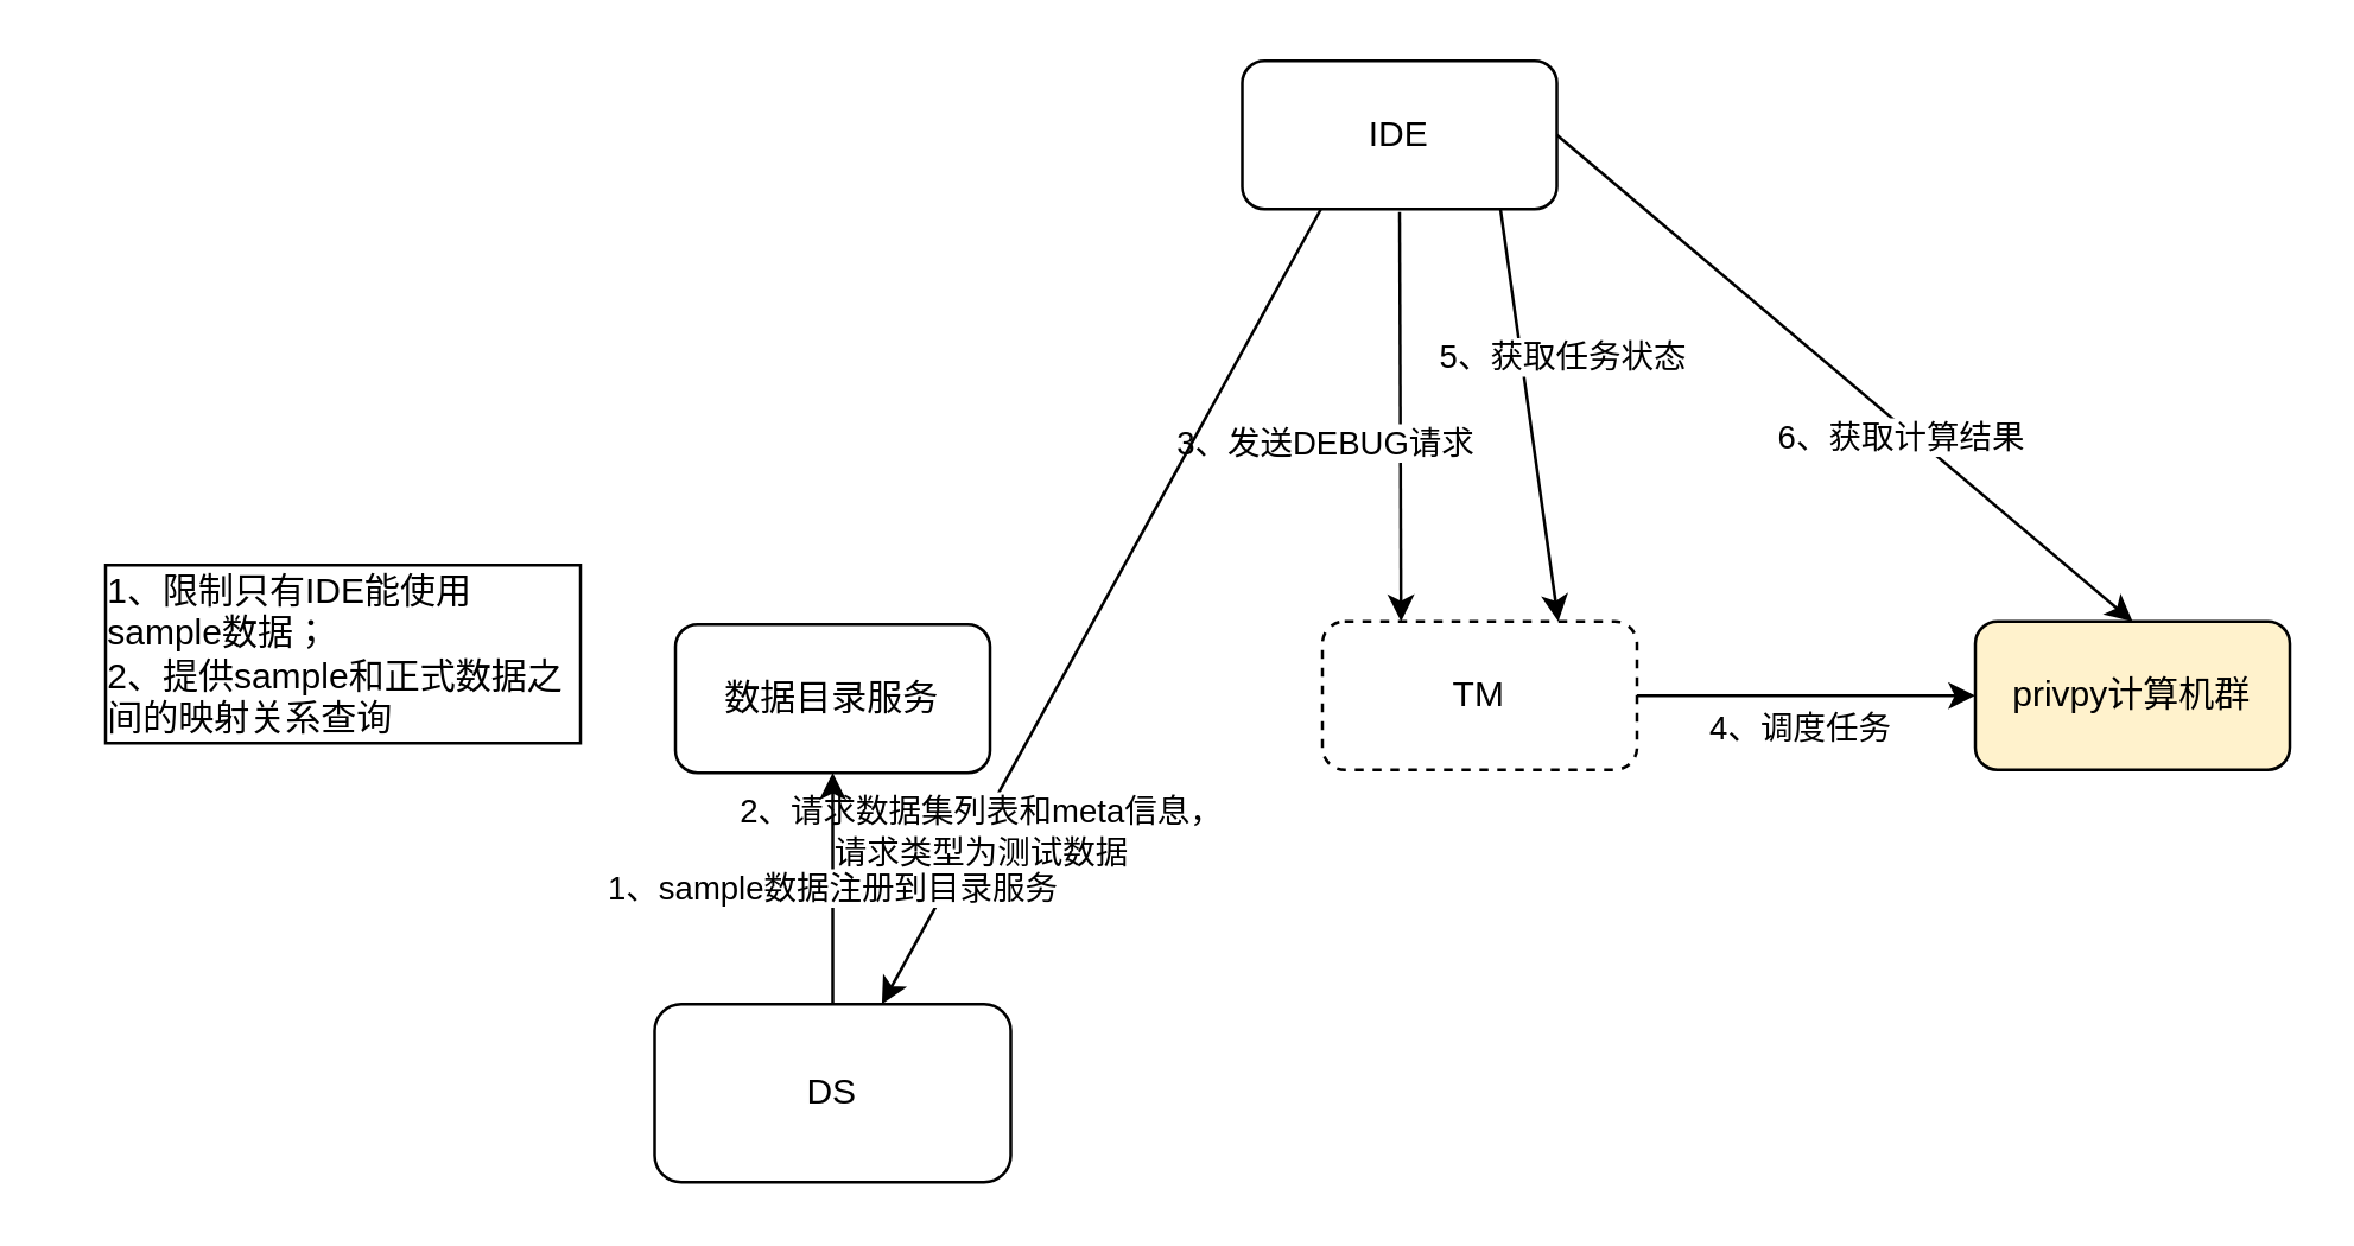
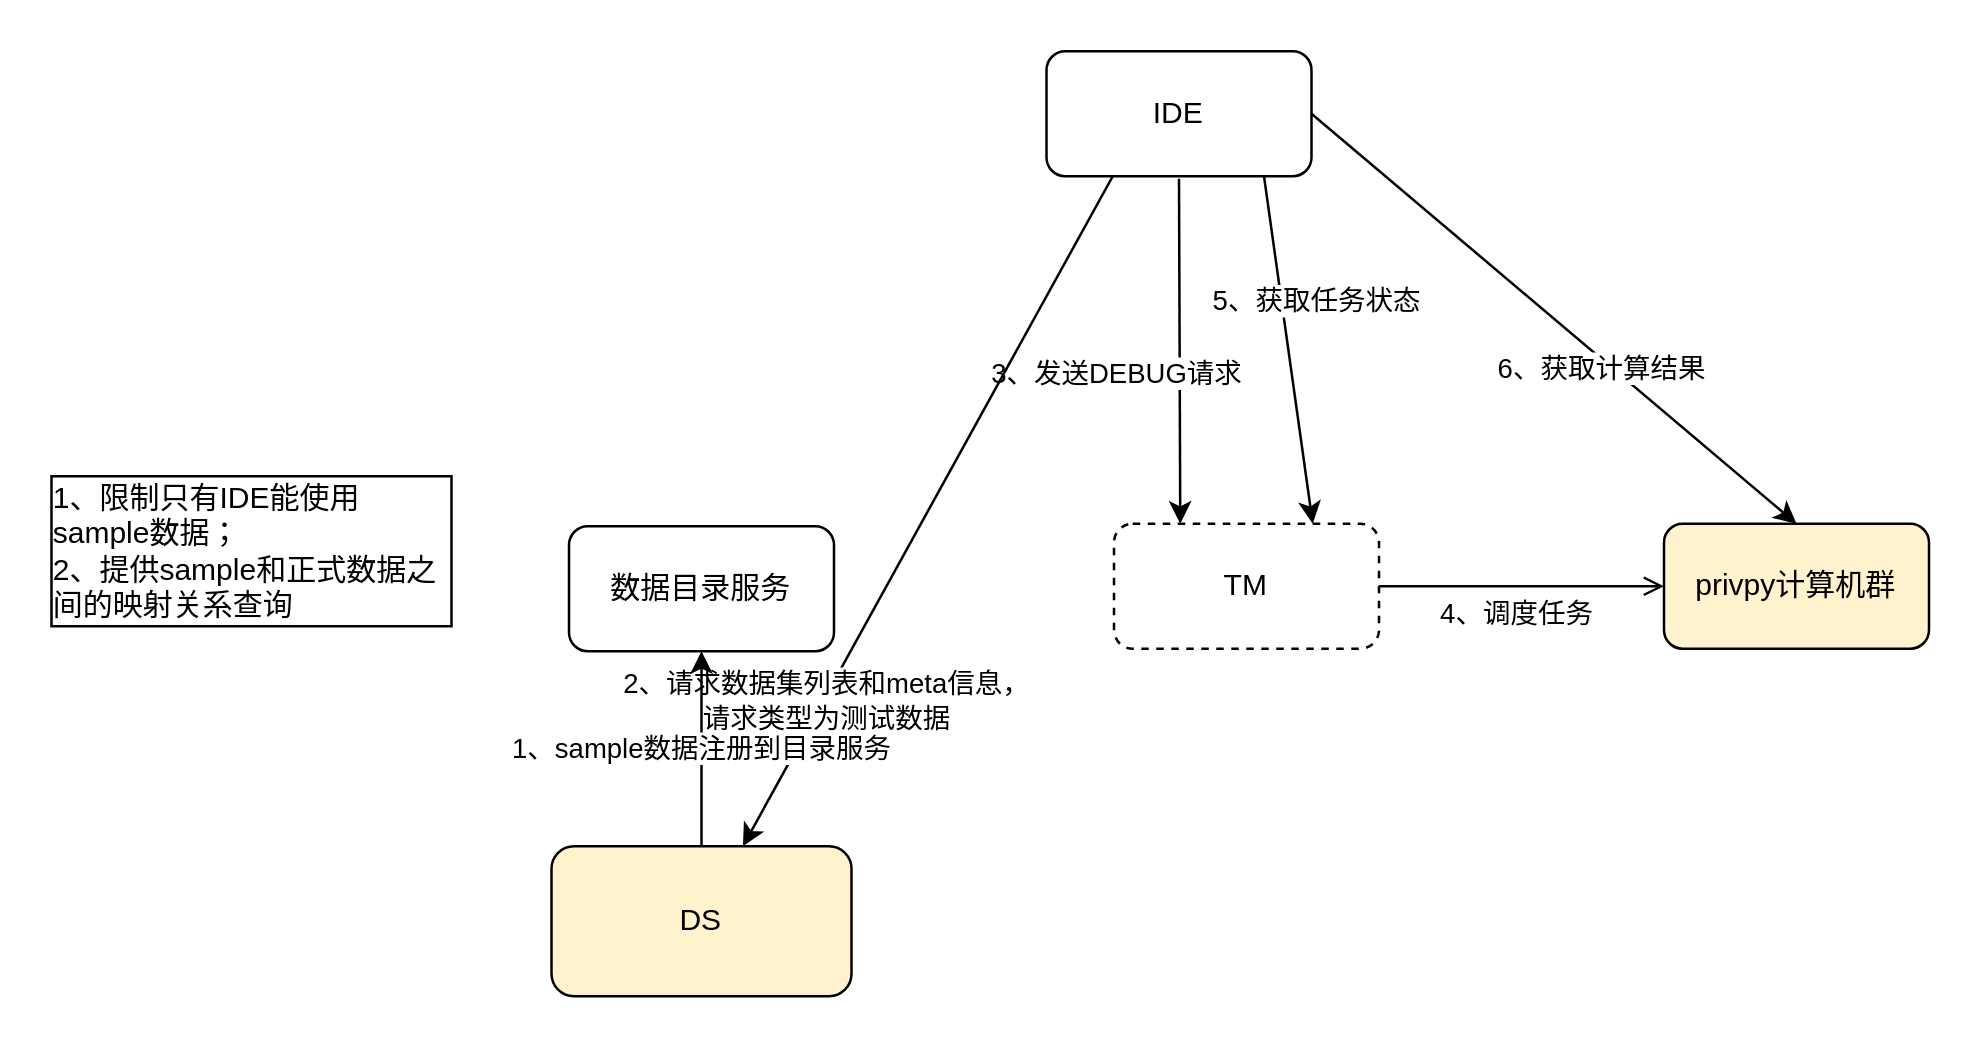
- <mxCell id="15" value="&lt;div style=&quot;text-align: left&quot;&gt;&lt;span&gt;1、限制只有IDE能使用sample数据；&lt;/span&gt;&lt;/div&gt;&lt;span&gt;&lt;div style=&quot;text-align: left&quot;&gt;&lt;span&gt;2、提供sample和正式数据之间的映射关系查询&lt;/span&gt;&lt;/div&gt;&lt;/span&gt;" style="rounded=0;whiteSpace=wrap;html=1;" vertex="1" parent="1"><mxGeometry x="35" y="190" width="160" height="60" as="geometry" /></mxCell>
+ <mxCell id="15" value="&lt;div style=&quot;text-align: left&quot;&gt;&lt;span&gt;1、限制只有IDE能使用sample数据；&lt;/span&gt;&lt;/div&gt;&lt;span&gt;&lt;div style=&quot;text-align: left&quot;&gt;&lt;span&gt;2、提供sample和正式数据之间的映射关系查询&lt;/span&gt;&lt;/div&gt;&lt;/span&gt;" style="rounded=0;whiteSpace=wrap;html=1;" vertex="1" parent="1"><mxGeometry x="20" y="190" width="160" height="60" as="geometry" /></mxCell>
- <mxCell id="8" value="" style="endArrow=classic;html=1;entryX=0;entryY=0.5;entryDx=0;entryDy=0;" parent="1" source="4" target="3" edge="1"><mxGeometry width="50" height="50" relative="1" as="geometry"><mxPoint x="507" y="290" as="sourcePoint" /><mxPoint x="557" y="240" as="targetPoint" /><Array as="points" /></mxGeometry></mxCell>
+ <mxCell id="8" value="" style="endArrow=open;html=1;entryX=0;entryY=0.5;entryDx=0;entryDy=0;" parent="1" source="4" target="3" edge="1"><mxGeometry width="50" height="50" relative="1" as="geometry"><mxPoint x="507" y="290" as="sourcePoint" /><mxPoint x="557" y="240" as="targetPoint" /><Array as="points" /></mxGeometry></mxCell>
- <mxCell id="13" value="DS" style="rounded=1;whiteSpace=wrap;html=1;" vertex="1" parent="1"><mxGeometry x="220" y="338" width="120" height="60" as="geometry" /></mxCell>
+ <mxCell id="13" value="DS" style="rounded=1;whiteSpace=wrap;html=1;fillColor=#fff2cc;" vertex="1" parent="1"><mxGeometry x="220" y="338" width="120" height="60" as="geometry" /></mxCell>
